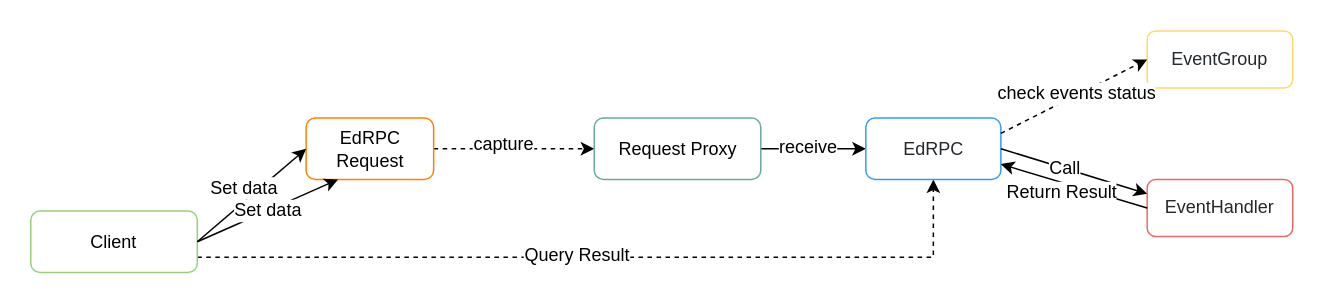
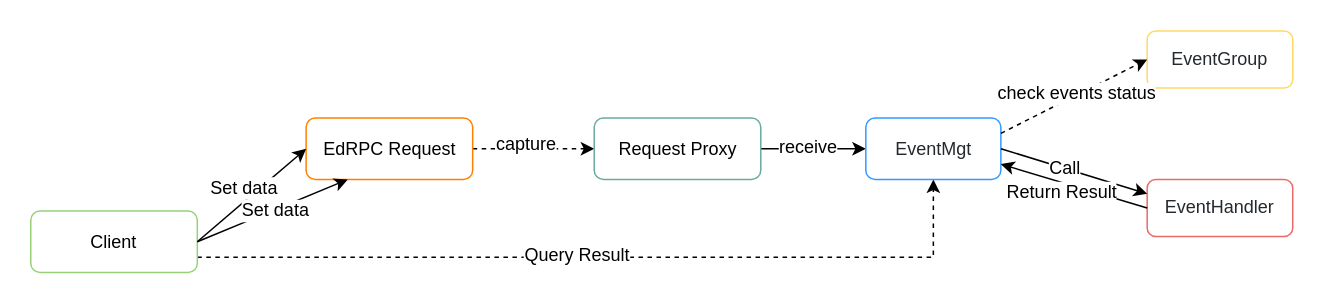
- <mxCell id="7" value="EdRPC Request" style="rounded=1;whiteSpace=wrap;html=1;strokeColor=#FF8000;" vertex="1" parent="1"><mxGeometry x="203.5" y="78" width="85" height="41" as="geometry" /></mxCell>
+ <mxCell id="7" value="EdRPC Request" style="rounded=1;whiteSpace=wrap;html=1;strokeColor=#FF8000;" vertex="1" parent="1"><mxGeometry x="203.5" y="78" width="111" height="41" as="geometry" /></mxCell>
- <mxCell id="15" value="&lt;span style=&quot;color: rgb(36 , 41 , 46) ; font-family: , &amp;#34;consolas&amp;#34; , &amp;#34;liberation mono&amp;#34; , &amp;#34;menlo&amp;#34; , monospace ; white-space: pre ; background-color: rgb(255 , 255 , 255)&quot;&gt;EdRPC&lt;/span&gt;" style="rounded=1;whiteSpace=wrap;html=1;strokeColor=#3399FF;" vertex="1" parent="1"><mxGeometry x="576.5" y="78" width="90" height="41" as="geometry" /></mxCell>
+ <mxCell id="15" value="&lt;span style=&quot;color: rgb(36 , 41 , 46) ; font-family: , &amp;#34;consolas&amp;#34; , &amp;#34;liberation mono&amp;#34; , &amp;#34;menlo&amp;#34; , monospace ; white-space: pre ; background-color: rgb(255 , 255 , 255)&quot;&gt;EventMgt&lt;/span&gt;" style="rounded=1;whiteSpace=wrap;html=1;strokeColor=#3399FF;" vertex="1" parent="1"><mxGeometry x="576.5" y="78" width="90" height="41" as="geometry" /></mxCell>
